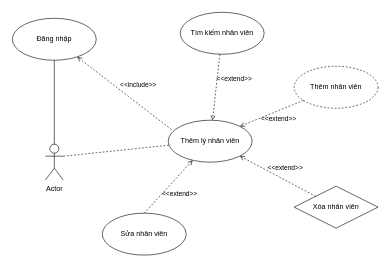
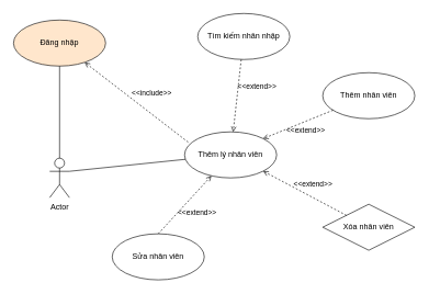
- <mxCell id="7" value="Tìm kiếm nhân viên" style="ellipse;whiteSpace=wrap;html=1;" parent="1" vertex="1"><mxGeometry x="300" y="20" width="140" height="70" as="geometry" /></mxCell>
+ <mxCell id="7" value="Tìm kiếm nhân nhập" style="ellipse;whiteSpace=wrap;html=1;" parent="1" vertex="1"><mxGeometry x="300" y="20" width="140" height="70" as="geometry" /></mxCell>
- <mxCell id="4" value="Đăng nhập" style="ellipse;whiteSpace=wrap;html=1;" parent="1" vertex="1"><mxGeometry x="20" y="30" width="140" height="70" as="geometry" /></mxCell>
+ <mxCell id="4" value="Đăng nhập" style="ellipse;whiteSpace=wrap;html=1;fillColor=#ffe6cc;" parent="1" vertex="1"><mxGeometry x="20" y="30" width="140" height="70" as="geometry" /></mxCell>
- <mxCell id="8" value="Thêm nhân viên" style="ellipse;whiteSpace=wrap;html=1;dashed=1;" parent="1" vertex="1"><mxGeometry x="490" y="110" width="140" height="70" as="geometry" /></mxCell>
+ <mxCell id="8" value="Thêm nhân viên" style="ellipse;whiteSpace=wrap;html=1;" parent="1" vertex="1"><mxGeometry x="490" y="110" width="140" height="70" as="geometry" /></mxCell>
- <mxCell id="5" value="" style="endArrow=none;html=1;rounded=0;exitX=1;exitY=0.333;exitDx=0;exitDy=0;exitPerimeter=0;dashed=1;" parent="1" source="2" target="3" edge="1"><mxGeometry width="50" height="50" relative="1" as="geometry"><mxPoint x="80" y="180" as="sourcePoint" /><mxPoint x="130" y="130" as="targetPoint" /></mxGeometry></mxCell>
+ <mxCell id="5" value="" style="endArrow=none;html=1;rounded=0;exitX=1;exitY=0.333;exitDx=0;exitDy=0;exitPerimeter=0;" parent="1" source="2" target="3" edge="1"><mxGeometry width="50" height="50" relative="1" as="geometry"><mxPoint x="80" y="180" as="sourcePoint" /><mxPoint x="130" y="130" as="targetPoint" /></mxGeometry></mxCell>
